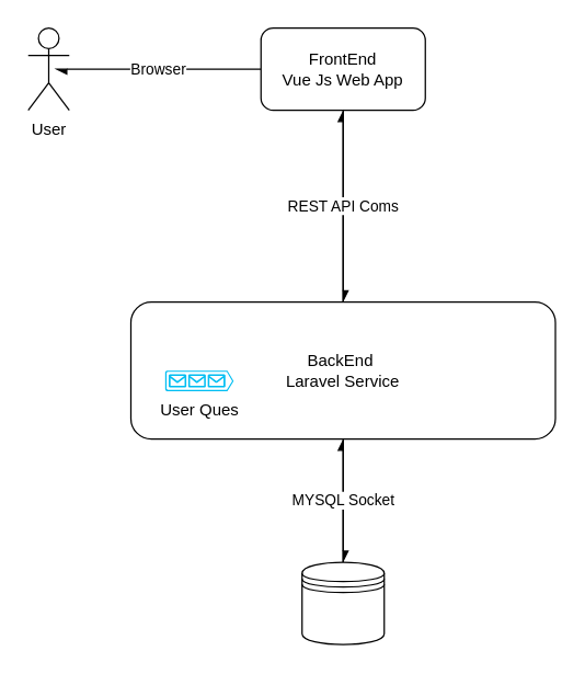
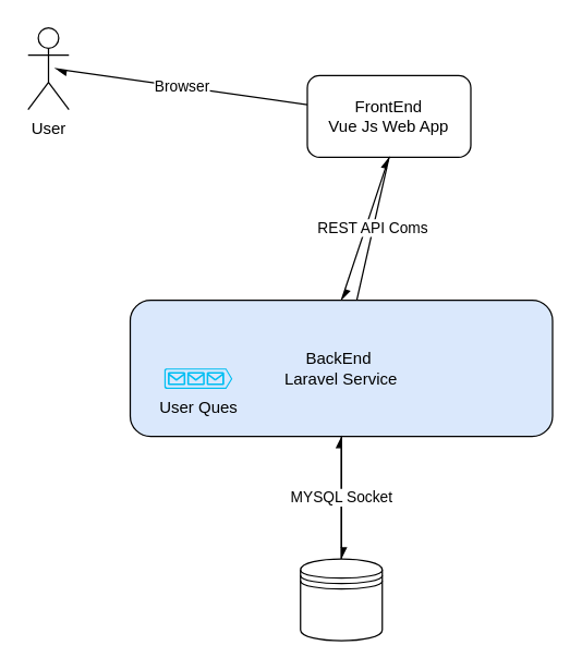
- <mxCell id="5" value="FrontEnd&lt;br&gt;Vue Js Web App" style="rounded=1;whiteSpace=wrap;html=1;" vertex="1" parent="1"><mxGeometry x="190" y="20" width="120" height="60" as="geometry" /></mxCell>
+ <mxCell id="5" value="FrontEnd&lt;br&gt;Vue Js Web App" style="rounded=1;whiteSpace=wrap;html=1;" vertex="1" parent="1"><mxGeometry x="225" y="55" width="120" height="60" as="geometry" /></mxCell>
- <mxCell id="8" value="BackEnd&amp;nbsp;&lt;br&gt;Laravel Service" style="rounded=1;whiteSpace=wrap;html=1;" vertex="1" parent="1"><mxGeometry x="95" y="220" width="310" height="100" as="geometry" /></mxCell>
+ <mxCell id="8" value="BackEnd&amp;nbsp;&lt;br&gt;Laravel Service" style="rounded=1;whiteSpace=wrap;html=1;fillColor=#dae8fc;" vertex="1" parent="1"><mxGeometry x="95" y="220" width="310" height="100" as="geometry" /></mxCell>
